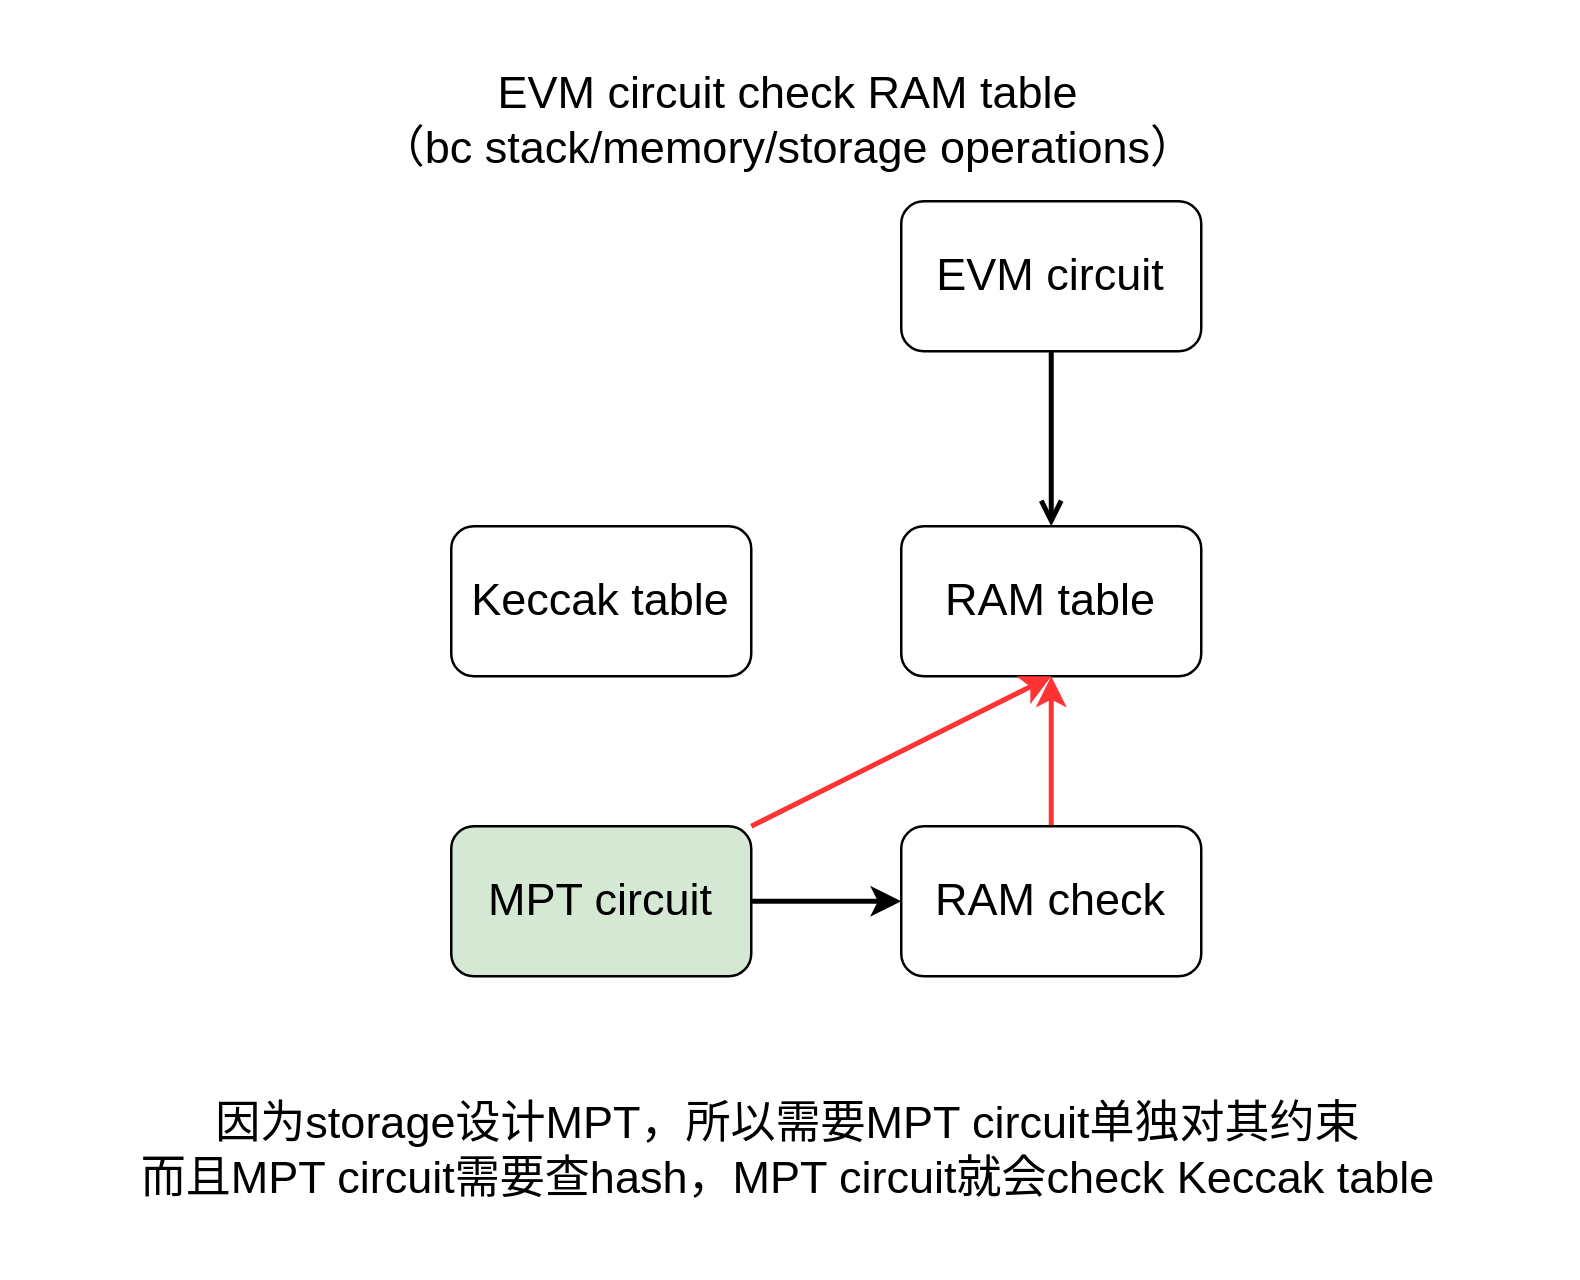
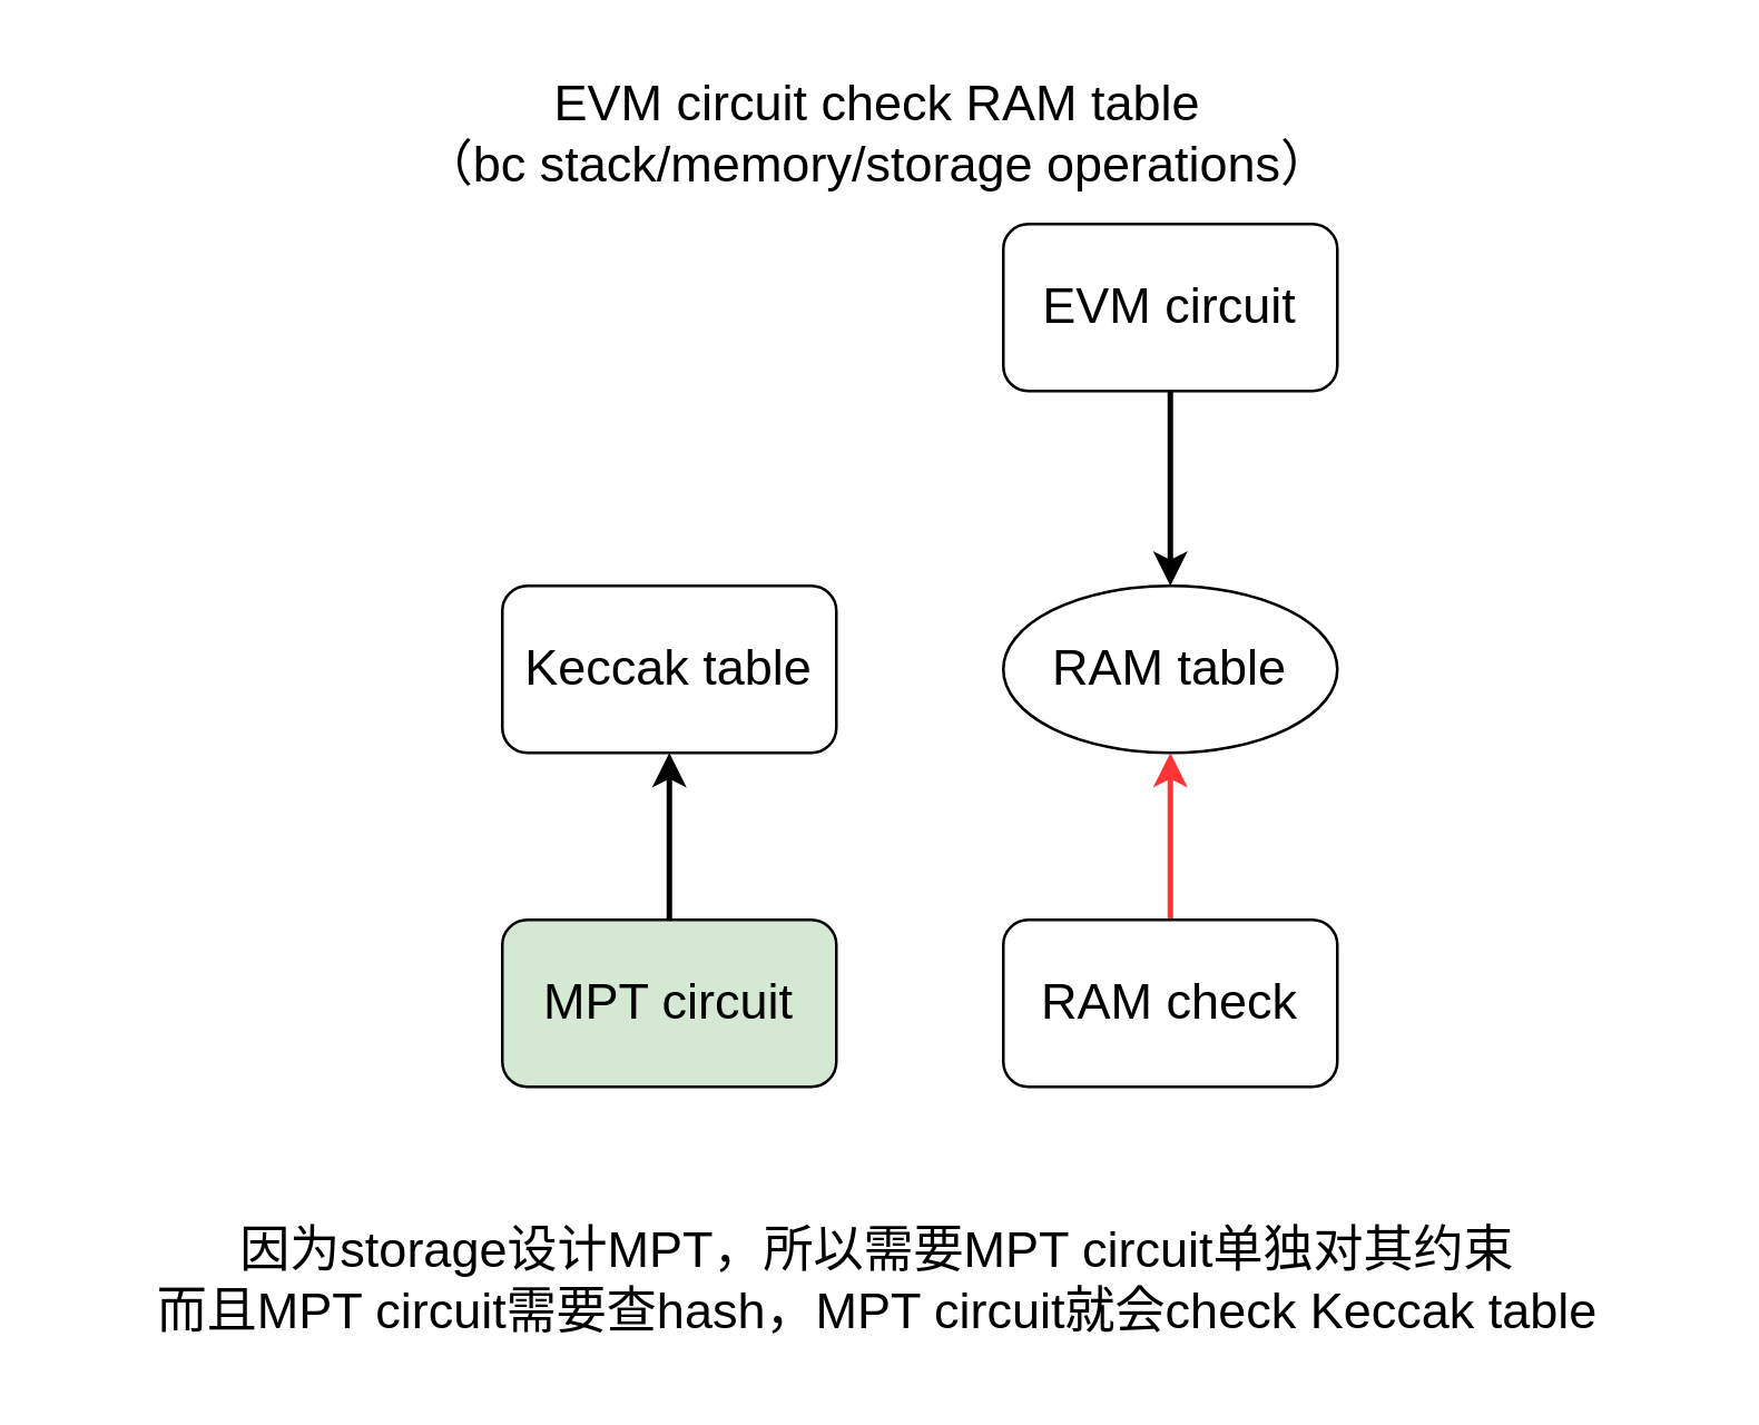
- <mxCell id="7" value="" style="endArrow=open;html=1;rounded=0;fontSize=18;exitX=0.5;exitY=1;exitDx=0;exitDy=0;entryX=0.5;entryY=0;entryDx=0;entryDy=0;strokeWidth=2;" edge="1" parent="1" source="6" target="2"><mxGeometry width="50" height="50" relative="1" as="geometry"><mxPoint x="480" y="350" as="sourcePoint" /><mxPoint x="530" y="300" as="targetPoint" /></mxGeometry></mxCell>
+ <mxCell id="7" value="" style="endArrow=classic;html=1;rounded=0;fontSize=18;exitX=0.5;exitY=1;exitDx=0;exitDy=0;entryX=0.5;entryY=0;entryDx=0;entryDy=0;strokeWidth=2;" edge="1" parent="1" source="6" target="2"><mxGeometry width="50" height="50" relative="1" as="geometry"><mxPoint x="480" y="350" as="sourcePoint" /><mxPoint x="530" y="300" as="targetPoint" /></mxGeometry></mxCell>
- <mxCell id="2" value="&lt;font style=&quot;font-size: 18px;&quot;&gt;RAM table&lt;/font&gt;" style="rounded=1;whiteSpace=wrap;html=1;" vertex="1" parent="1"><mxGeometry x="360" y="210" width="120" height="60" as="geometry" /></mxCell>
+ <mxCell id="2" value="&lt;font style=&quot;font-size: 18px;&quot;&gt;RAM table&lt;/font&gt;" style="ellipse;whiteSpace=wrap;html=1;" vertex="1" parent="1"><mxGeometry x="360" y="210" width="120" height="60" as="geometry" /></mxCell>
- <mxCell id="8" value="" style="endArrow=classic;html=1;rounded=0;fontSize=18;strokeWidth=2;strokeColor=#FF3333;exitX=1;exitY=0;exitDx=0;exitDy=0;entryX=0.5;entryY=1;entryDx=0;entryDy=0;" edge="1" parent="1" source="4" target="2"><mxGeometry width="50" height="50" relative="1" as="geometry"><mxPoint x="480" y="350" as="sourcePoint" /><mxPoint x="530" y="300" as="targetPoint" /></mxGeometry></mxCell>
- <mxCell id="3" value="" style="edgeStyle=orthogonalEdgeStyle;rounded=0;orthogonalLoop=1;jettySize=auto;html=1;fontSize=18;strokeColor=default;strokeWidth=2;" edge="1" parent="1" source="4" target="10"><mxGeometry relative="1" as="geometry" /></mxCell>
+ <mxCell id="3" value="" style="edgeStyle=orthogonalEdgeStyle;rounded=0;orthogonalLoop=1;jettySize=auto;html=1;fontSize=18;strokeColor=default;strokeWidth=2;" edge="1" parent="1" source="4" target="5"><mxGeometry relative="1" as="geometry" /></mxCell>
